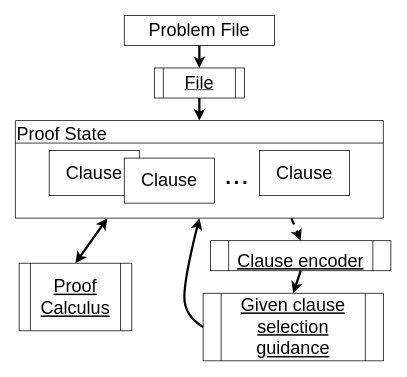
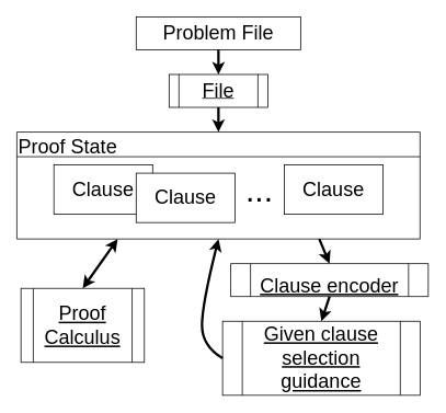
- <mxCell id="9" value="" style="endArrow=classic;html=1;rounded=0;fontSize=24;strokeWidth=3;exitX=0.75;exitY=1;exitDx=0;exitDy=0;entryX=0.5;entryY=0;entryDx=0;entryDy=0;dashed=1;" edge="1" parent="1" source="11" target="6"><mxGeometry width="50" height="50" relative="1" as="geometry"><mxPoint x="414.5" y="240" as="sourcePoint" /><mxPoint x="414.5" y="280" as="targetPoint" /></mxGeometry></mxCell>
+ <mxCell id="9" value="" style="endArrow=classic;html=1;rounded=0;fontSize=24;strokeWidth=3;exitX=0.75;exitY=1;exitDx=0;exitDy=0;entryX=0.5;entryY=0;entryDx=0;entryDy=0;" edge="1" parent="1" source="11" target="6"><mxGeometry width="50" height="50" relative="1" as="geometry"><mxPoint x="414.5" y="240" as="sourcePoint" /><mxPoint x="414.5" y="280" as="targetPoint" /></mxGeometry></mxCell>
